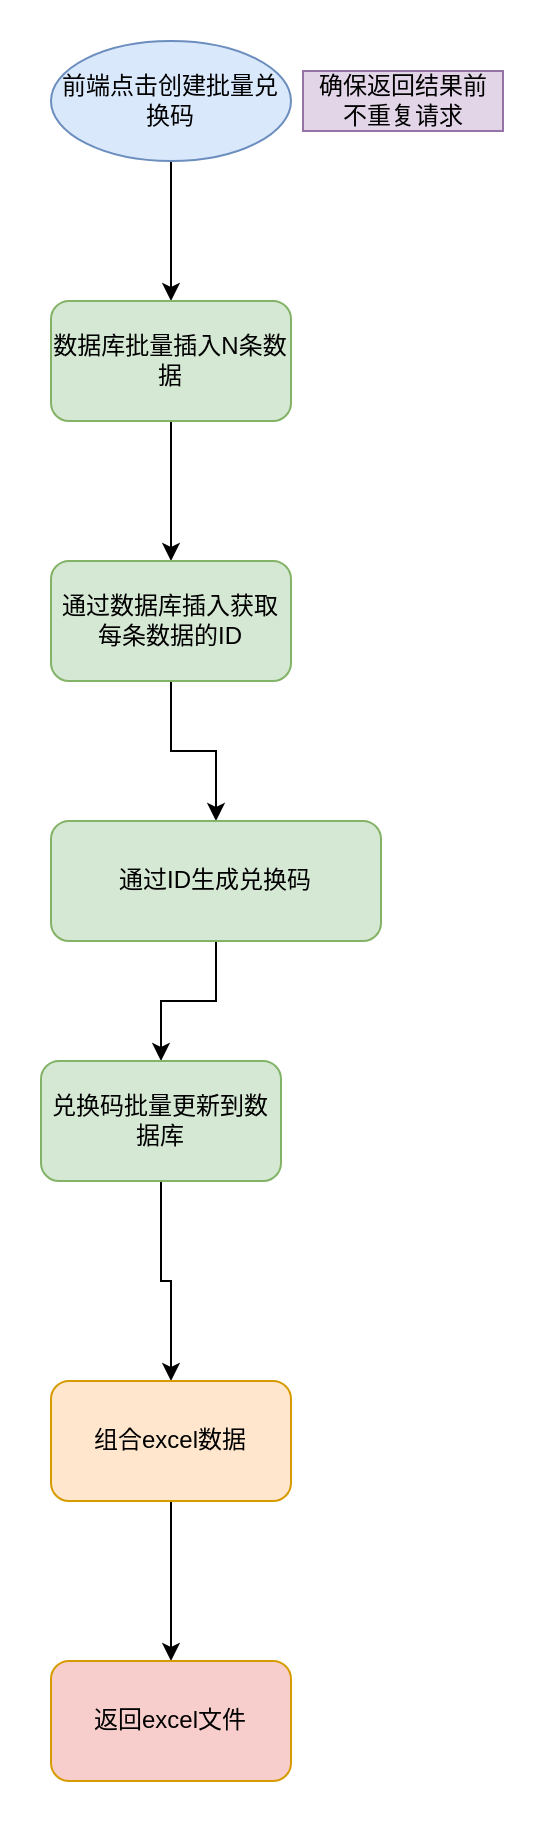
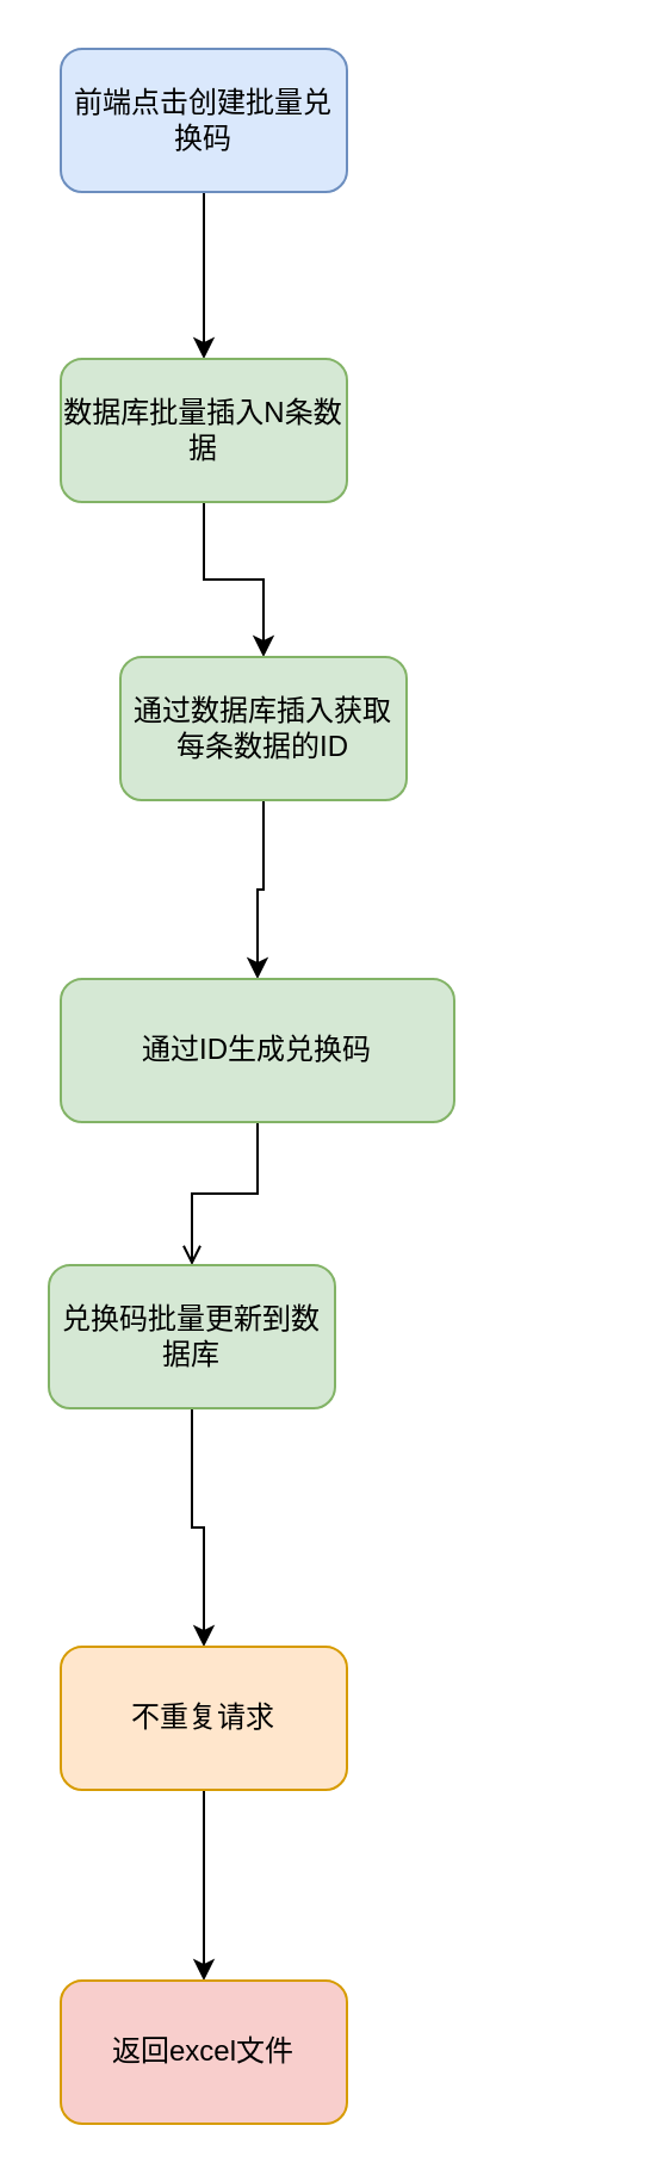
- <mxCell id="3" value="前端点击创建批量兑换码" style="ellipse;whiteSpace=wrap;html=1;fillColor=#dae8fc;strokeColor=#6c8ebf;" vertex="1" parent="1"><mxGeometry x="25" y="20" width="120" height="60" as="geometry" /></mxCell>
+ <mxCell id="3" value="前端点击创建批量兑换码" style="rounded=1;whiteSpace=wrap;html=1;fillColor=#dae8fc;strokeColor=#6c8ebf;" vertex="1" parent="1"><mxGeometry x="25" y="20" width="120" height="60" as="geometry" /></mxCell>
- <mxCell id="6" value="确保返回结果前&lt;br&gt;不重复请求" style="text;html=1;align=center;verticalAlign=middle;resizable=0;points=[];autosize=1;strokeColor=#9673a6;fillColor=#e1d5e7;" vertex="1" parent="1"><mxGeometry x="151" y="35" width="100" height="30" as="geometry" /></mxCell>
- <mxCell id="8" value="通过数据库插入获取每条数据的ID" style="rounded=1;whiteSpace=wrap;html=1;fillColor=#d5e8d4;strokeColor=#82b366;" vertex="1" parent="1"><mxGeometry x="25" y="280" width="120" height="60" as="geometry" /></mxCell>
+ <mxCell id="8" value="通过数据库插入获取每条数据的ID" style="rounded=1;whiteSpace=wrap;html=1;fillColor=#d5e8d4;strokeColor=#82b366;" vertex="1" parent="1"><mxGeometry x="50" y="275" width="120" height="60" as="geometry" /></mxCell>
- <mxCell id="9" style="edgeStyle=orthogonalEdgeStyle;rounded=0;orthogonalLoop=1;jettySize=auto;html=1;entryX=0.5;entryY=0;entryDx=0;entryDy=0;" edge="1" parent="1" source="10" target="12"><mxGeometry relative="1" as="geometry" /></mxCell>
+ <mxCell id="9" style="edgeStyle=orthogonalEdgeStyle;rounded=0;orthogonalLoop=1;jettySize=auto;html=1;entryX=0.5;entryY=0;entryDx=0;entryDy=0;endArrow=open;" edge="1" parent="1" source="10" target="12"><mxGeometry relative="1" as="geometry" /></mxCell>
- <mxCell id="14" value="组合excel数据" style="rounded=1;whiteSpace=wrap;html=1;fillColor=#ffe6cc;strokeColor=#d79b00;" vertex="1" parent="1"><mxGeometry x="25" y="690" width="120" height="60" as="geometry" /></mxCell>
+ <mxCell id="14" value="不重复请求" style="rounded=1;whiteSpace=wrap;html=1;fillColor=#ffe6cc;strokeColor=#d79b00;" vertex="1" parent="1"><mxGeometry x="25" y="690" width="120" height="60" as="geometry" /></mxCell>
